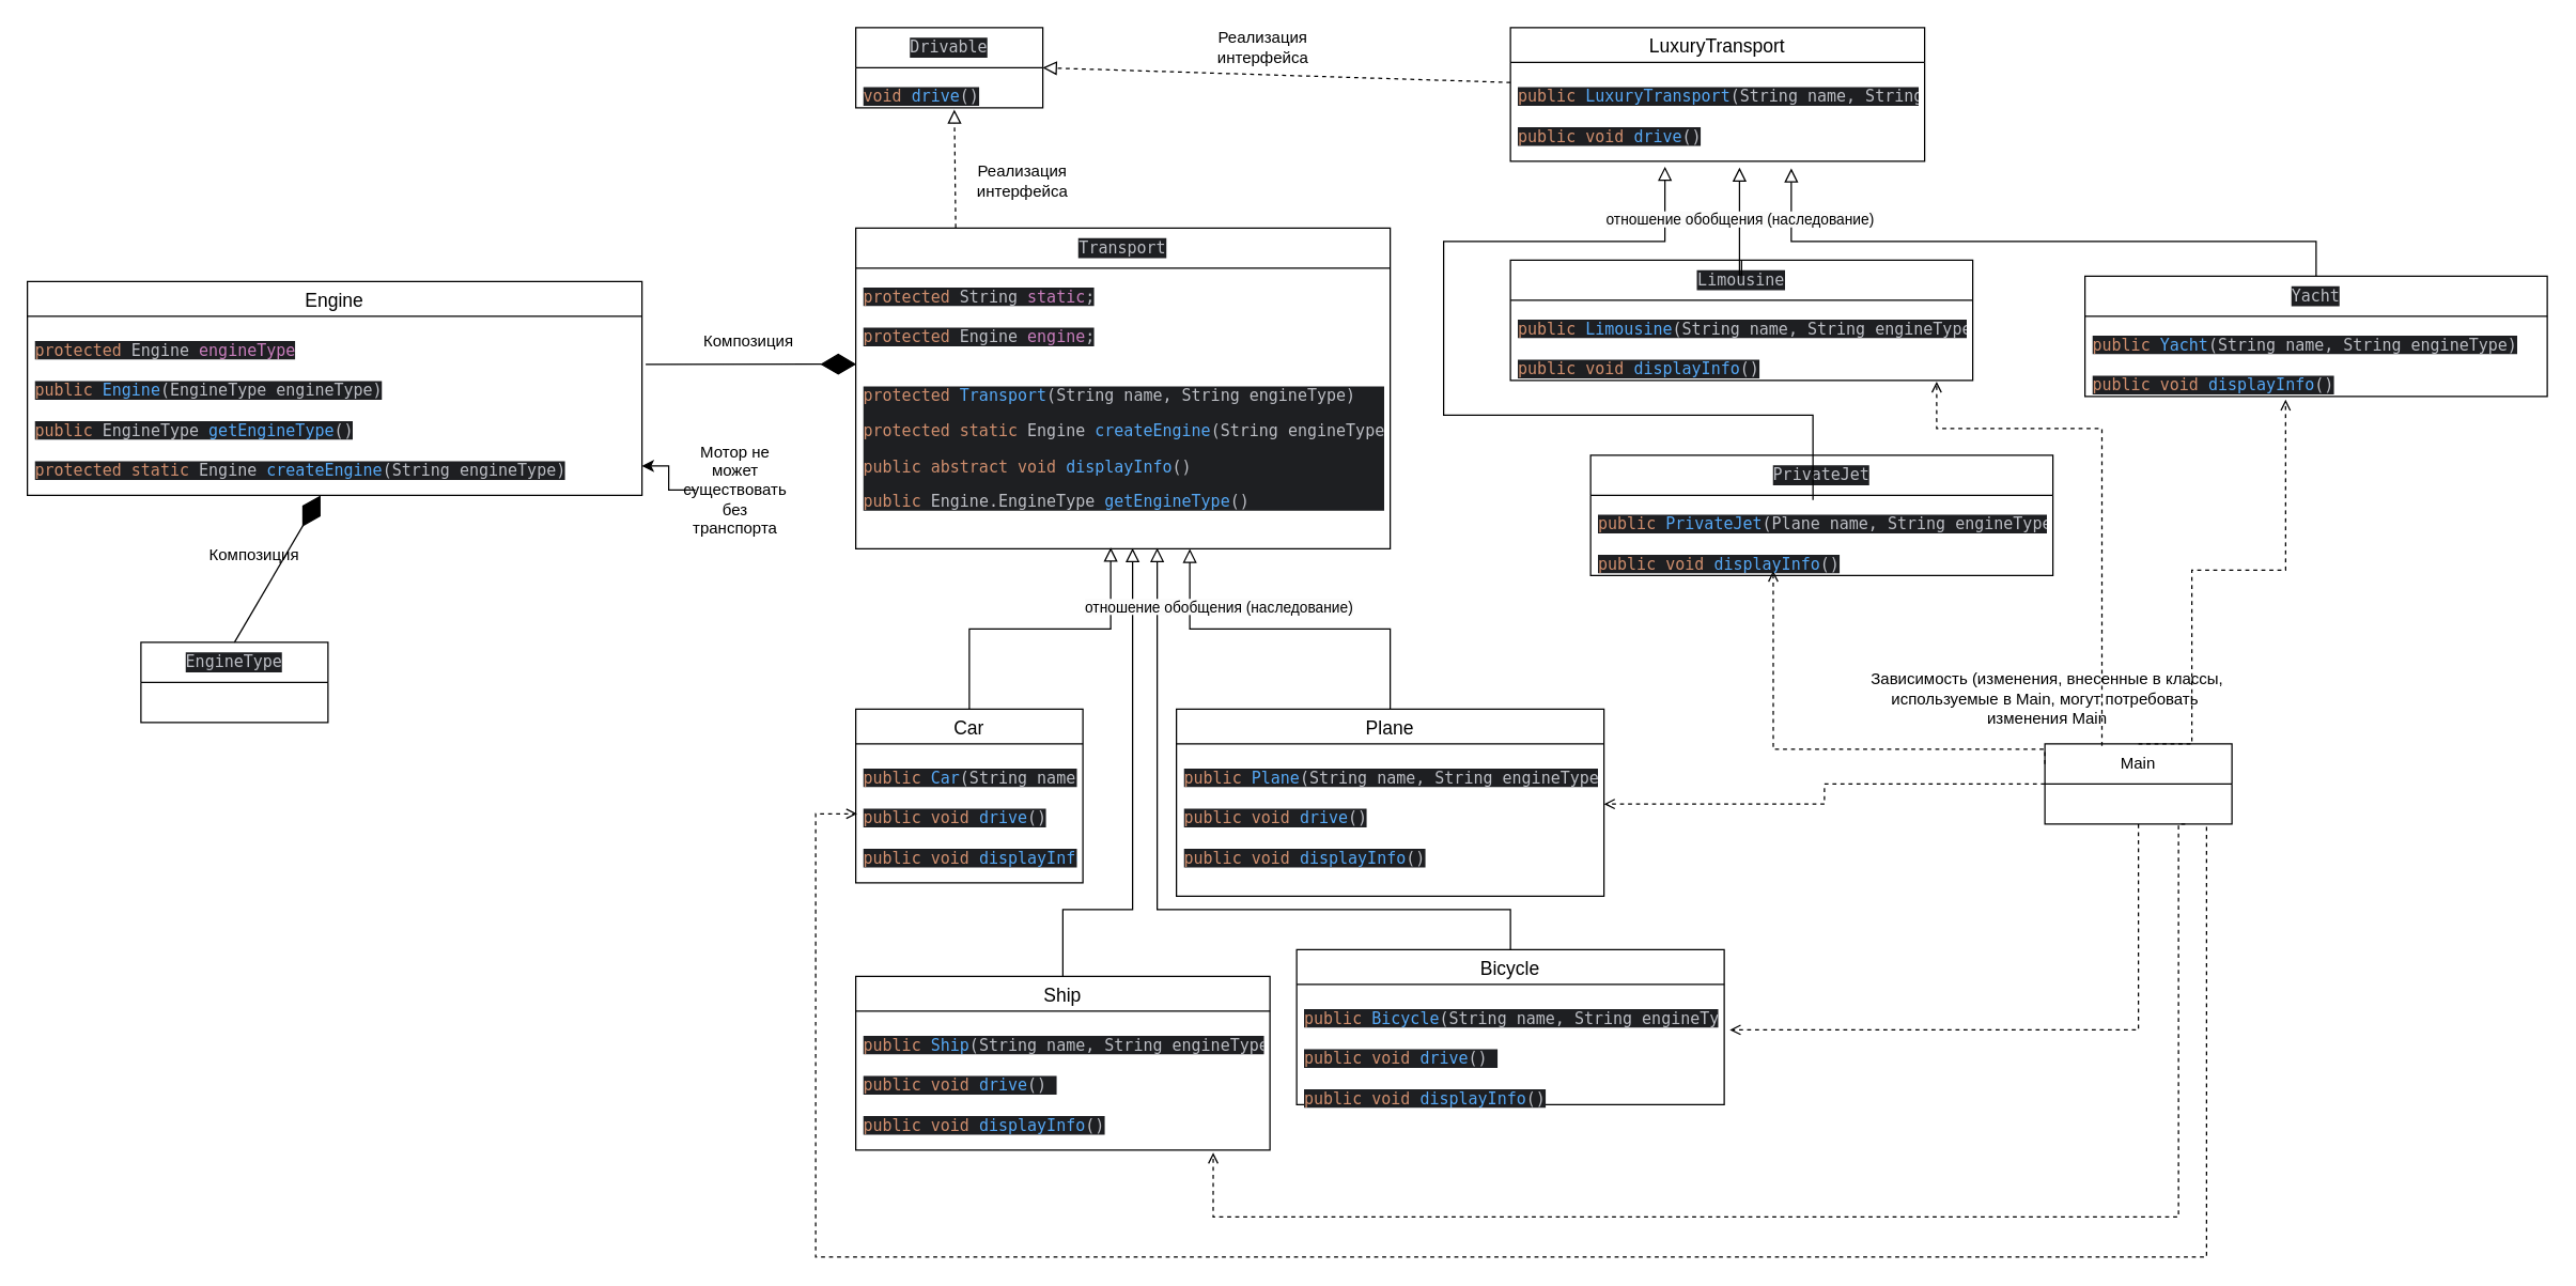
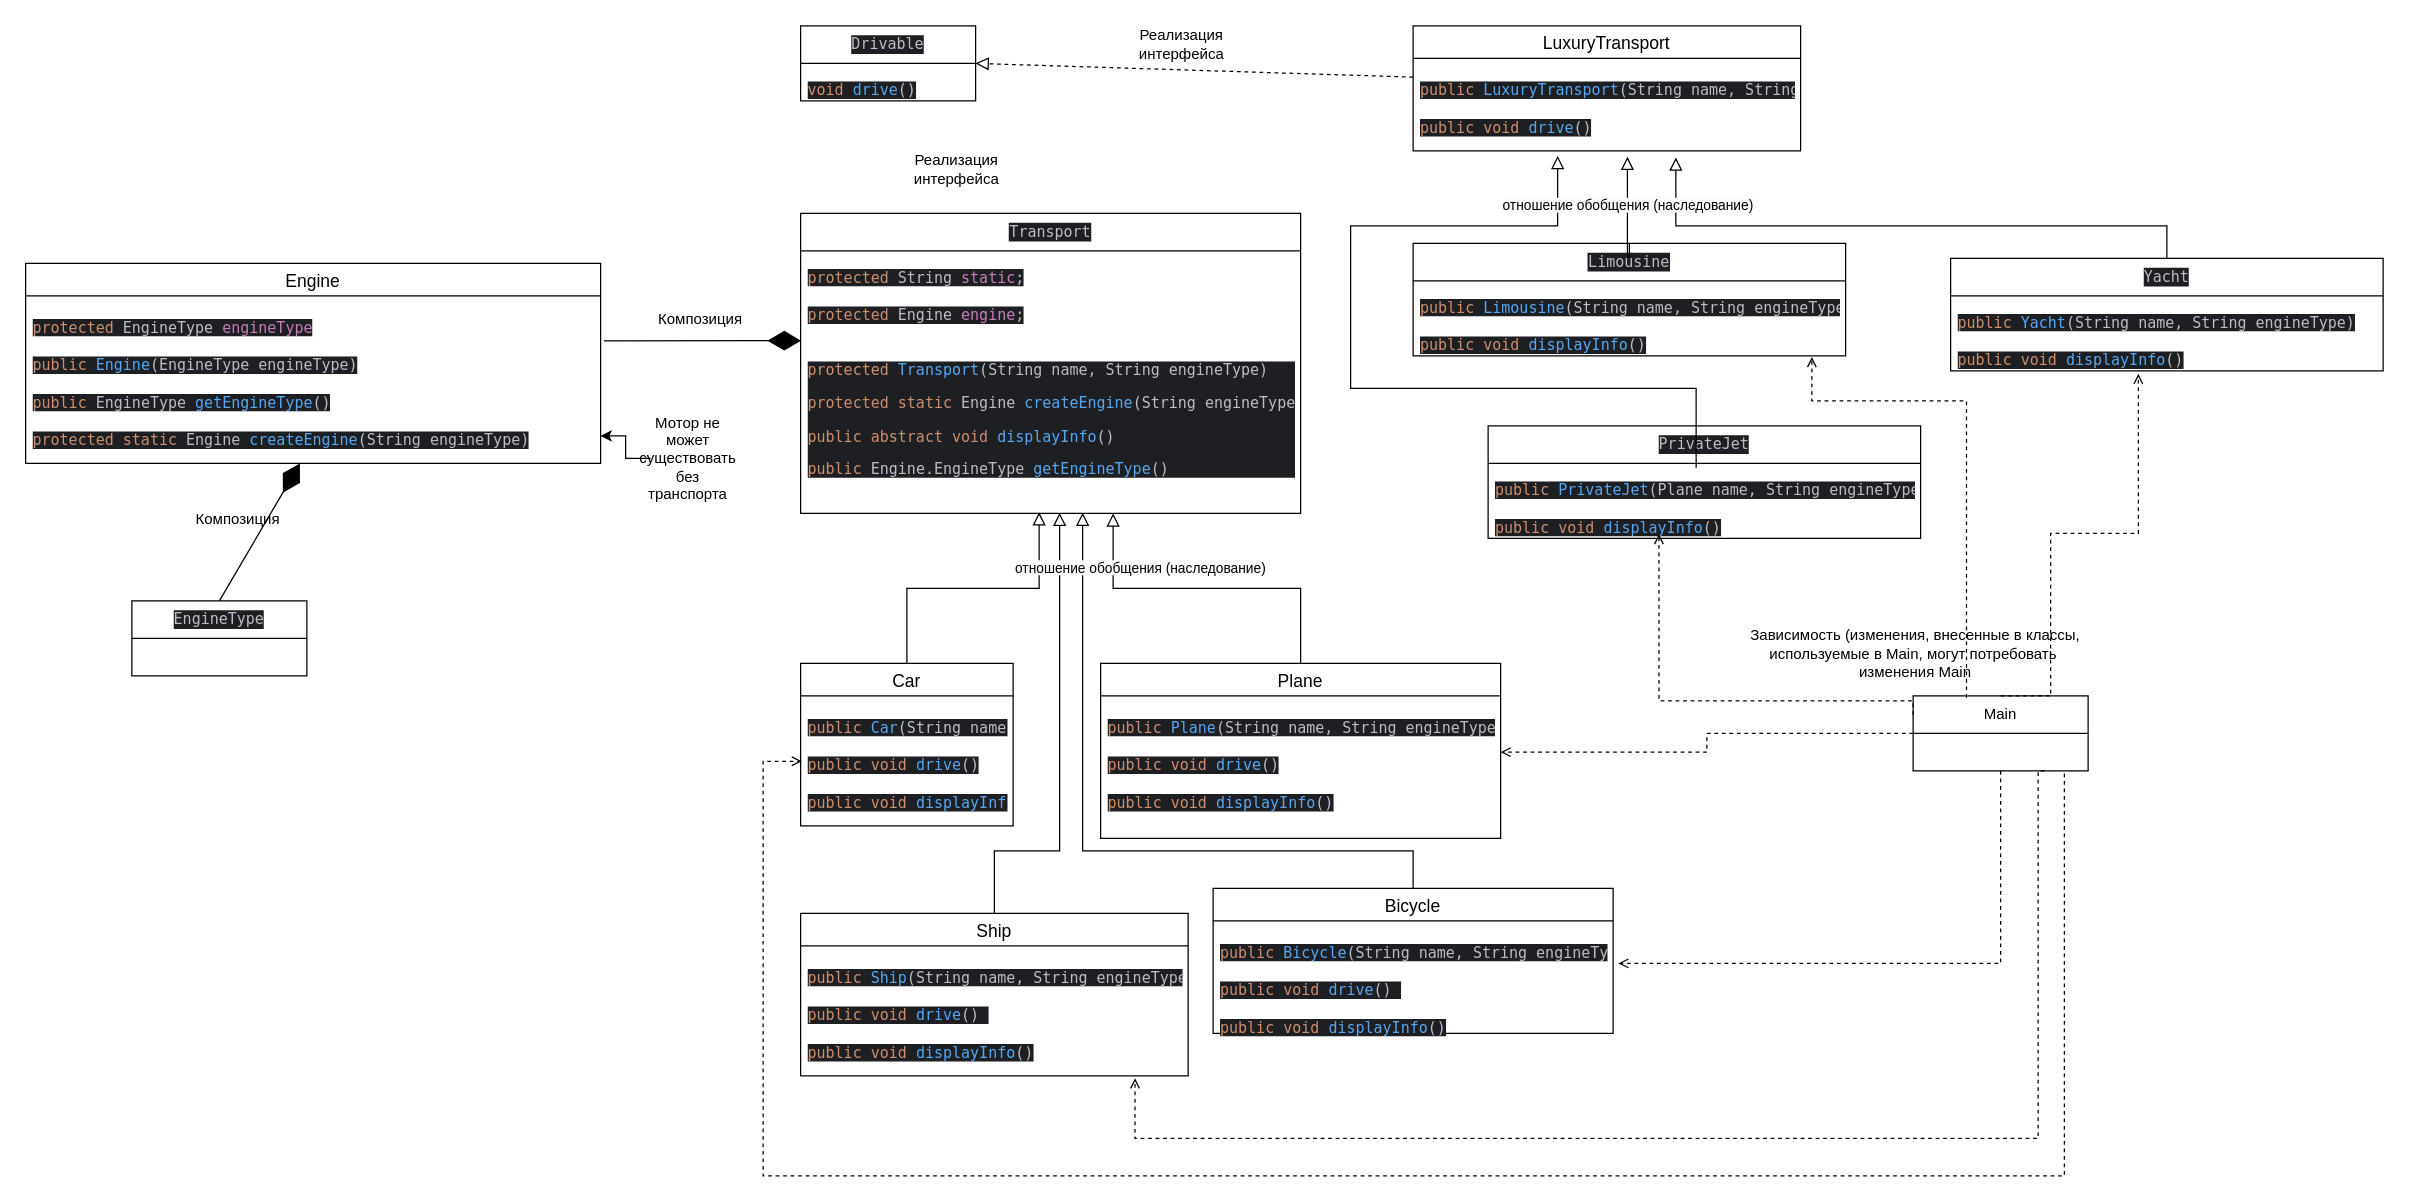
- <mxCell id="8" value="" style="endArrow=block;startArrow=none;endFill=0;startFill=0;endSize=8;html=1;verticalAlign=bottom;dashed=1;labelBackgroundColor=none;rounded=0;entryX=0.527;entryY=1.044;entryDx=0;entryDy=0;entryPerimeter=0;exitX=0.187;exitY=-0.001;exitDx=0;exitDy=0;exitPerimeter=0;" edge="1" parent="1" source="4" target="3"><mxGeometry width="160" relative="1" as="geometry"><mxPoint x="810" y="170" as="sourcePoint" /><mxPoint x="970" y="170" as="targetPoint" /></mxGeometry></mxCell>
- <mxCell id="41" value="&lt;div style=&quot;background-color:#1e1f22;color:#bcbec4&quot;&gt;&lt;pre style=&quot;font-family:'JetBrains Mono',monospace;font-size:9,8pt;&quot;&gt;&lt;span style=&quot;color:#cf8e6d;&quot;&gt;protected &lt;/span&gt;Engine &lt;span style=&quot;color:#c77dbb;&quot;&gt;engineType&lt;/span&gt;&lt;/pre&gt;&lt;/div&gt;" style="text;strokeColor=none;fillColor=none;spacingLeft=4;spacingRight=4;overflow=hidden;rotatable=0;points=[[0,0.5],[1,0.5]];portConstraint=eastwest;fontSize=12;whiteSpace=wrap;html=1;" vertex="1" parent="40"><mxGeometry y="26" width="460" height="30" as="geometry" /></mxCell>
+ <mxCell id="41" value="&lt;div style=&quot;background-color:#1e1f22;color:#bcbec4&quot;&gt;&lt;pre style=&quot;font-family:'JetBrains Mono',monospace;font-size:9,8pt;&quot;&gt;&lt;span style=&quot;color:#cf8e6d;&quot;&gt;protected &lt;/span&gt;EngineType &lt;span style=&quot;color:#c77dbb;&quot;&gt;engineType&lt;/span&gt;&lt;/pre&gt;&lt;/div&gt;" style="text;strokeColor=none;fillColor=none;spacingLeft=4;spacingRight=4;overflow=hidden;rotatable=0;points=[[0,0.5],[1,0.5]];portConstraint=eastwest;fontSize=12;whiteSpace=wrap;html=1;" vertex="1" parent="40"><mxGeometry y="26" width="460" height="30" as="geometry" /></mxCell>
